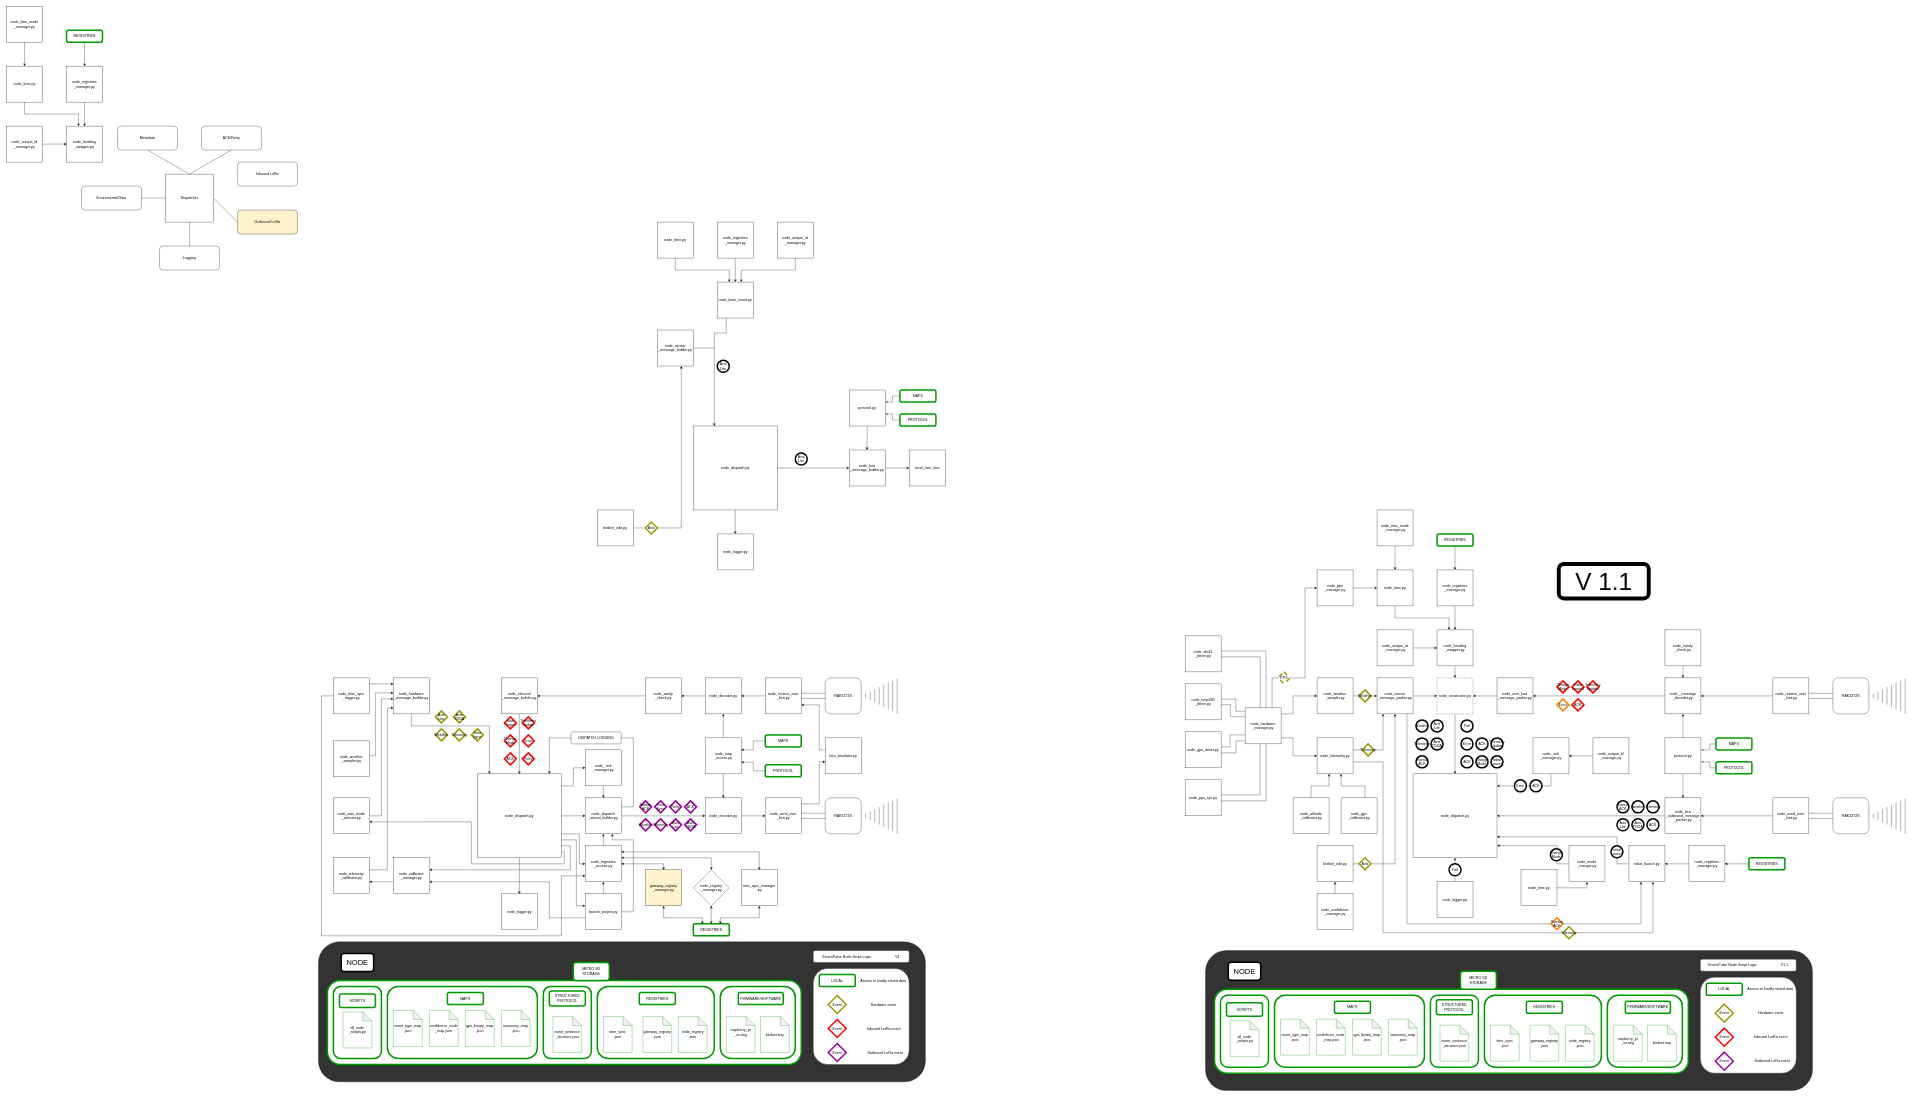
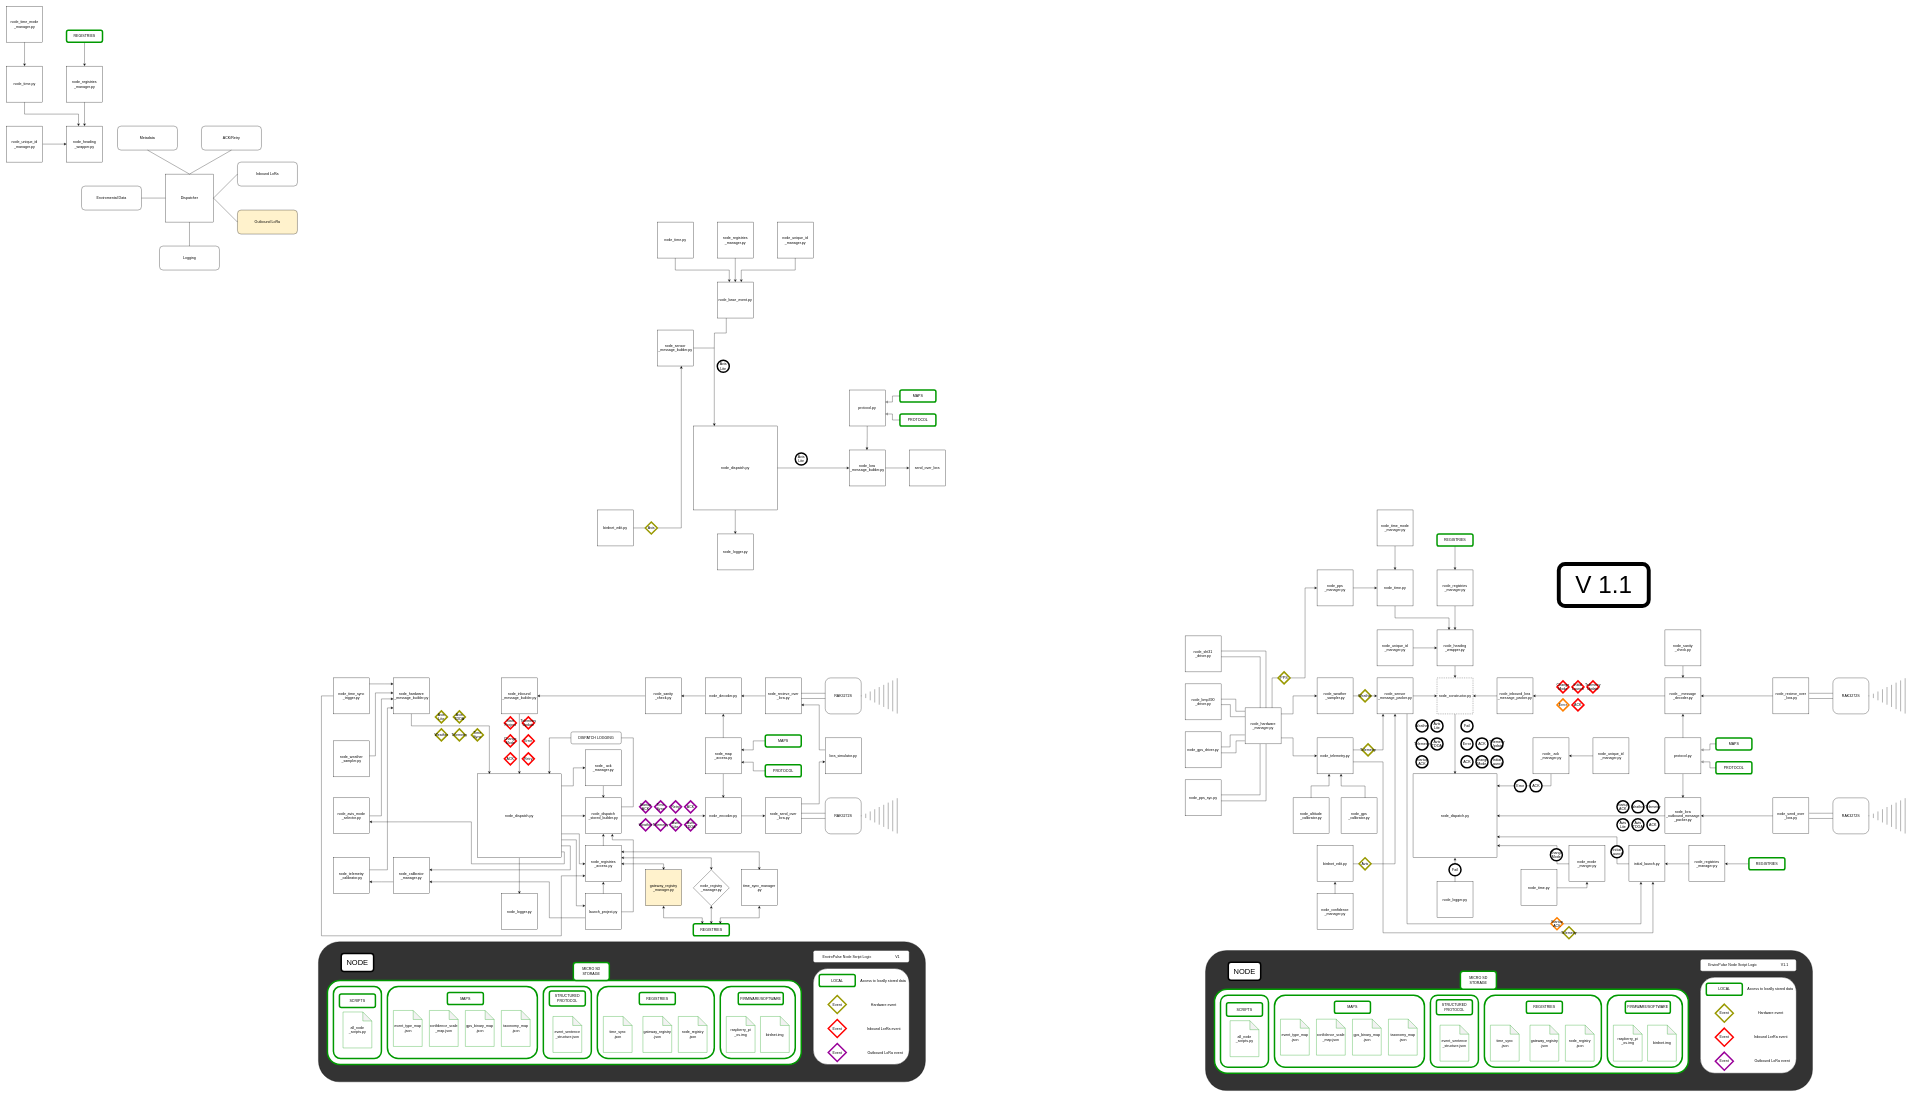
+ <mxCell id="317" value="" style="endArrow=none;html=1;rounded=0;entryX=0;entryY=0.5;entryDx=0;entryDy=0;exitX=1;exitY=0.5;exitDx=0;exitDy=0;" parent="1" source="316" target="315" edge="1"><mxGeometry width="50" height="50" relative="1" as="geometry"><mxPoint x="690" y="680" as="sourcePoint" /><mxPoint x="740" y="630" as="targetPoint" /></mxGeometry></mxCell>
- <mxCell id="302" value="&lt;font style=&quot;font-size: 81px;&quot;&gt;V 1.1&lt;/font&gt;" style="rounded=1;whiteSpace=wrap;html=1;strokeWidth=13;" parent="1" vertex="1"><mxGeometry x="5196" y="1880" width="300" height="115" as="geometry" /></mxCell>
+ <mxCell id="302" value="&lt;font style=&quot;font-size: 81px;&quot;&gt;V 1.1&lt;/font&gt;" style="rounded=1;whiteSpace=wrap;html=1;strokeWidth=13;" parent="1" vertex="1"><mxGeometry x="5196" y="1880" width="300" height="140" as="geometry" /></mxCell>
- <mxCell id="227" value="PPS" style="rhombus;whiteSpace=wrap;html=1;strokeWidth=5;strokeColor=#999900;dashed=1;" parent="1" vertex="1"><mxGeometry x="4260" y="2240" width="40" height="40" as="geometry" /></mxCell>
+ <mxCell id="227" value="PPS" style="rhombus;whiteSpace=wrap;html=1;strokeWidth=5;strokeColor=#999900;" parent="1" vertex="1"><mxGeometry x="4260" y="2240" width="40" height="40" as="geometry" /></mxCell>
- <mxCell id="237" value="node_over_lora&lt;br&gt;_message_packer.py" style="whiteSpace=wrap;html=1;aspect=fixed;" parent="1" vertex="1"><mxGeometry x="4990" y="2260" width="120" height="120" as="geometry" /></mxCell>
+ <mxCell id="237" value="node_inbound_lora&lt;br&gt;_message_packer.py" style="whiteSpace=wrap;html=1;aspect=fixed;" parent="1" vertex="1"><mxGeometry x="4990" y="2260" width="120" height="120" as="geometry" /></mxCell>
